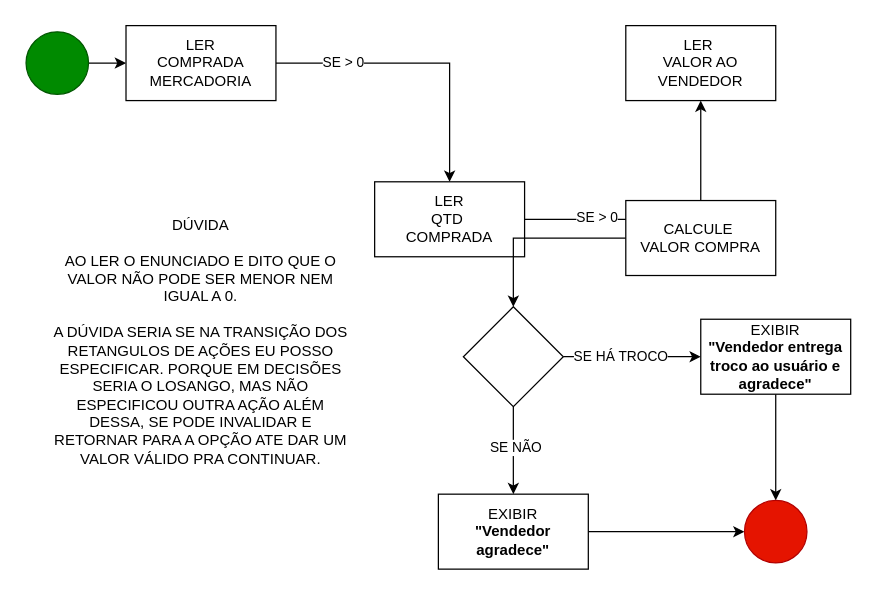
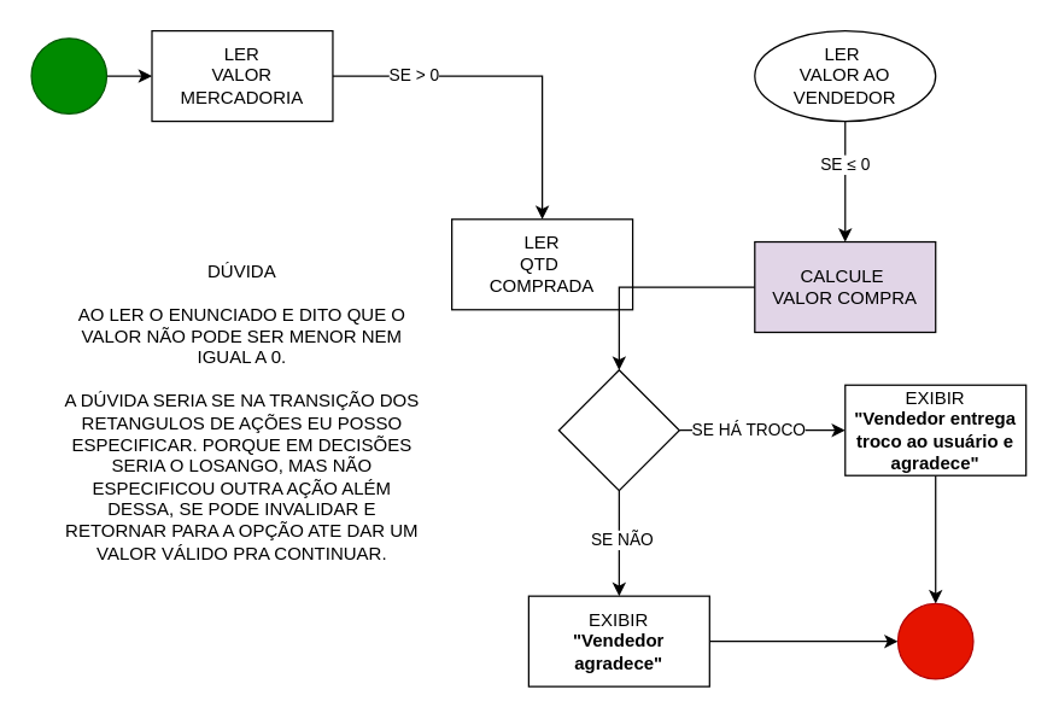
- <mxCell id="6" value="LER&lt;br&gt;COMPRADA MERCADORIA" style="whiteSpace=wrap;html=1;" vertex="1" parent="1"><mxGeometry x="100" y="20" width="120" height="60" as="geometry" /></mxCell>
+ <mxCell id="6" value="LER&lt;br&gt;VALOR MERCADORIA" style="whiteSpace=wrap;html=1;" vertex="1" parent="1"><mxGeometry x="100" y="20" width="120" height="60" as="geometry" /></mxCell>
- <mxCell id="12" value="LER&amp;nbsp;&lt;br&gt;VALOR AO VENDEDOR" style="whiteSpace=wrap;html=1;" vertex="1" parent="1"><mxGeometry x="500" y="20" width="120" height="60" as="geometry" /></mxCell>
+ <mxCell id="12" value="LER&amp;nbsp;&lt;br&gt;VALOR AO VENDEDOR" style="ellipse;whiteSpace=wrap;html=1;" vertex="1" parent="1"><mxGeometry x="500" y="20" width="120" height="60" as="geometry" /></mxCell>
+ <mxCell id="10" value="" style="edgeStyle=orthogonalEdgeStyle;rounded=0;orthogonalLoop=1;jettySize=auto;html=1;" edge="1" parent="1" source="12" target="14"><mxGeometry relative="1" as="geometry" /></mxCell>
+ <mxCell id="11" value="SE ≤ 0" style="edgeLabel;html=1;align=center;verticalAlign=middle;resizable=0;points=[];fontColor=#000000;" vertex="1" connectable="0" parent="10"><mxGeometry x="-0.292" y="1" relative="1" as="geometry"><mxPoint x="-2" as="offset" /></mxGeometry></mxCell>
- <mxCell id="7" value="" style="edgeStyle=orthogonalEdgeStyle;rounded=0;orthogonalLoop=1;jettySize=auto;html=1;" edge="1" parent="1" source="9" target="12"><mxGeometry relative="1" as="geometry" /></mxCell>
- <mxCell id="8" value="SE &amp;gt; 0" style="edgeLabel;html=1;align=center;verticalAlign=middle;resizable=0;points=[];fontColor=#000000;" vertex="1" connectable="0" parent="7"><mxGeometry x="-0.681" y="2" relative="1" as="geometry"><mxPoint x="19" as="offset" /></mxGeometry></mxCell>
- <mxCell id="14" value="CALCULE&amp;nbsp;&lt;br&gt;VALOR COMPRA" style="whiteSpace=wrap;html=1;" vertex="1" parent="1"><mxGeometry x="500" y="160" width="120" height="60" as="geometry" /></mxCell>
+ <mxCell id="14" value="CALCULE&amp;nbsp;&lt;br&gt;VALOR COMPRA" style="whiteSpace=wrap;html=1;fillColor=#e1d5e7;" vertex="1" parent="1"><mxGeometry x="500" y="160" width="120" height="60" as="geometry" /></mxCell>
